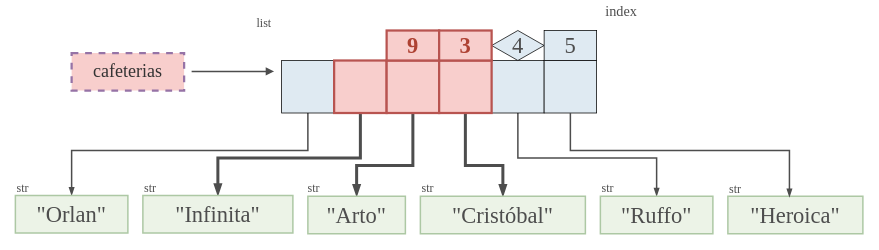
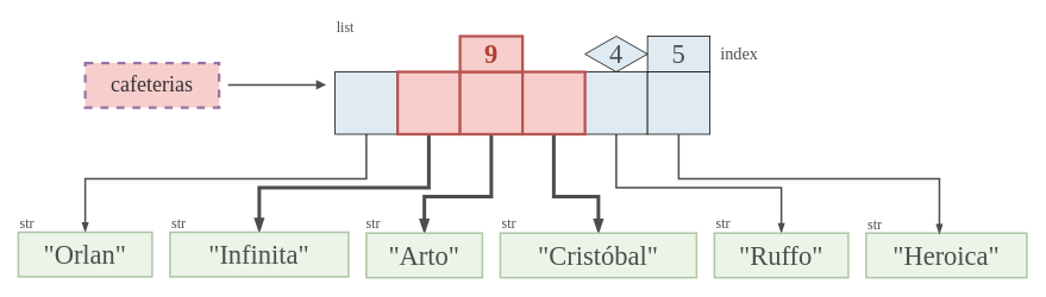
- <mxCell id="26" value="&lt;font style=&quot;font-size: 19px;&quot;&gt;index&lt;/font&gt;" style="text;html=1;align=left;verticalAlign=middle;whiteSpace=wrap;rounded=0;fontSize=16;fontFamily=Cascadia Code;fontColor=#4D4D4D;container=0;" vertex="1" parent="1"><mxGeometry x="805" y="5" width="50" height="20" as="geometry" /></mxCell>
+ <mxCell id="26" value="&lt;font style=&quot;font-size: 19px;&quot;&gt;index&lt;/font&gt;" style="text;html=1;align=left;verticalAlign=middle;whiteSpace=wrap;rounded=0;fontSize=16;fontFamily=Cascadia Code;fontColor=#4D4D4D;container=0;" vertex="1" parent="1"><mxGeometry x="805" y="50" width="50" height="20" as="geometry" /></mxCell>
- <mxCell id="25" value="list" style="text;html=1;align=left;verticalAlign=middle;whiteSpace=wrap;rounded=0;fontSize=16;fontFamily=Cascadia Code;fontColor=#4D4D4D;container=0;" vertex="1" parent="1"><mxGeometry x="340" y="20" width="35" height="20" as="geometry" /></mxCell>
+ <mxCell id="25" value="list" style="text;html=1;align=left;verticalAlign=middle;whiteSpace=wrap;rounded=0;fontSize=16;fontFamily=Cascadia Code;fontColor=#4D4D4D;container=0;" vertex="1" parent="1"><mxGeometry x="375" y="20" width="35" height="20" as="geometry" /></mxCell>
- <mxCell id="33" value="&lt;font face=&quot;Cascadia Code&quot; style=&quot;font-size: 30px;&quot;&gt;3&lt;/font&gt;" style="rounded=0;whiteSpace=wrap;html=1;strokeWidth=3;fillColor=#f8cecc;strokeColor=#b85450;fontStyle=1;fontColor=#AE4132;" vertex="1" parent="1"><mxGeometry x="585" y="40" width="70" height="40" as="geometry" /></mxCell>
